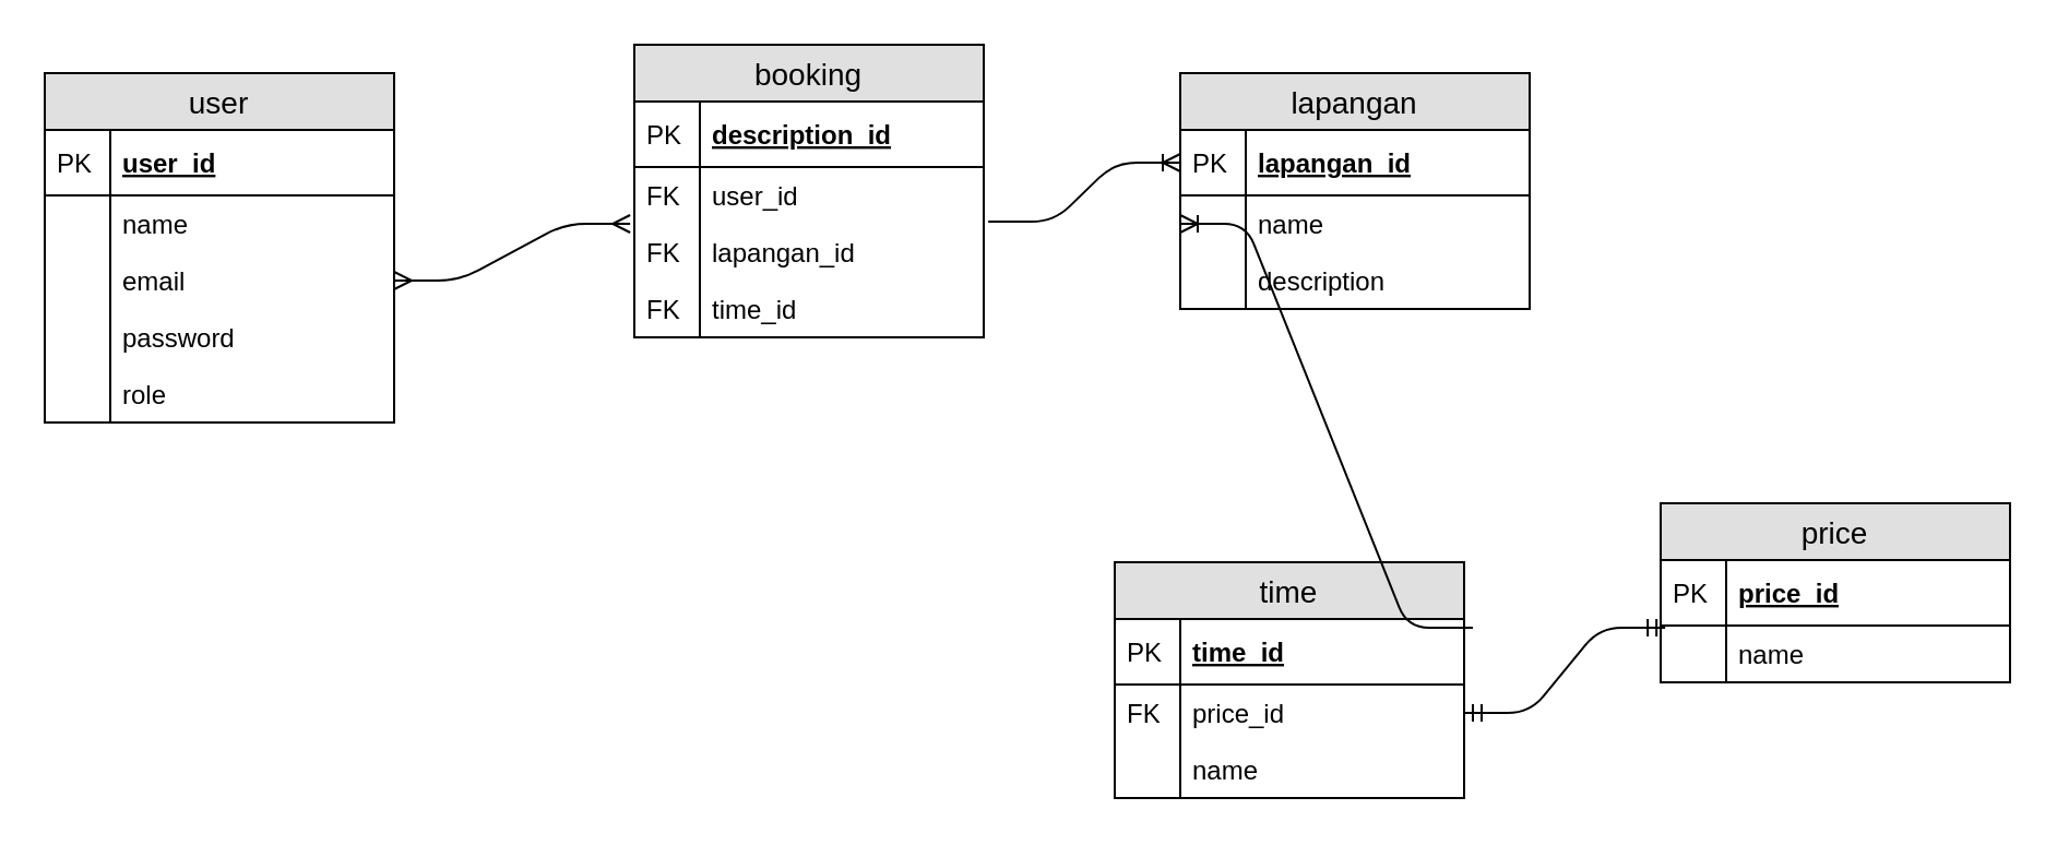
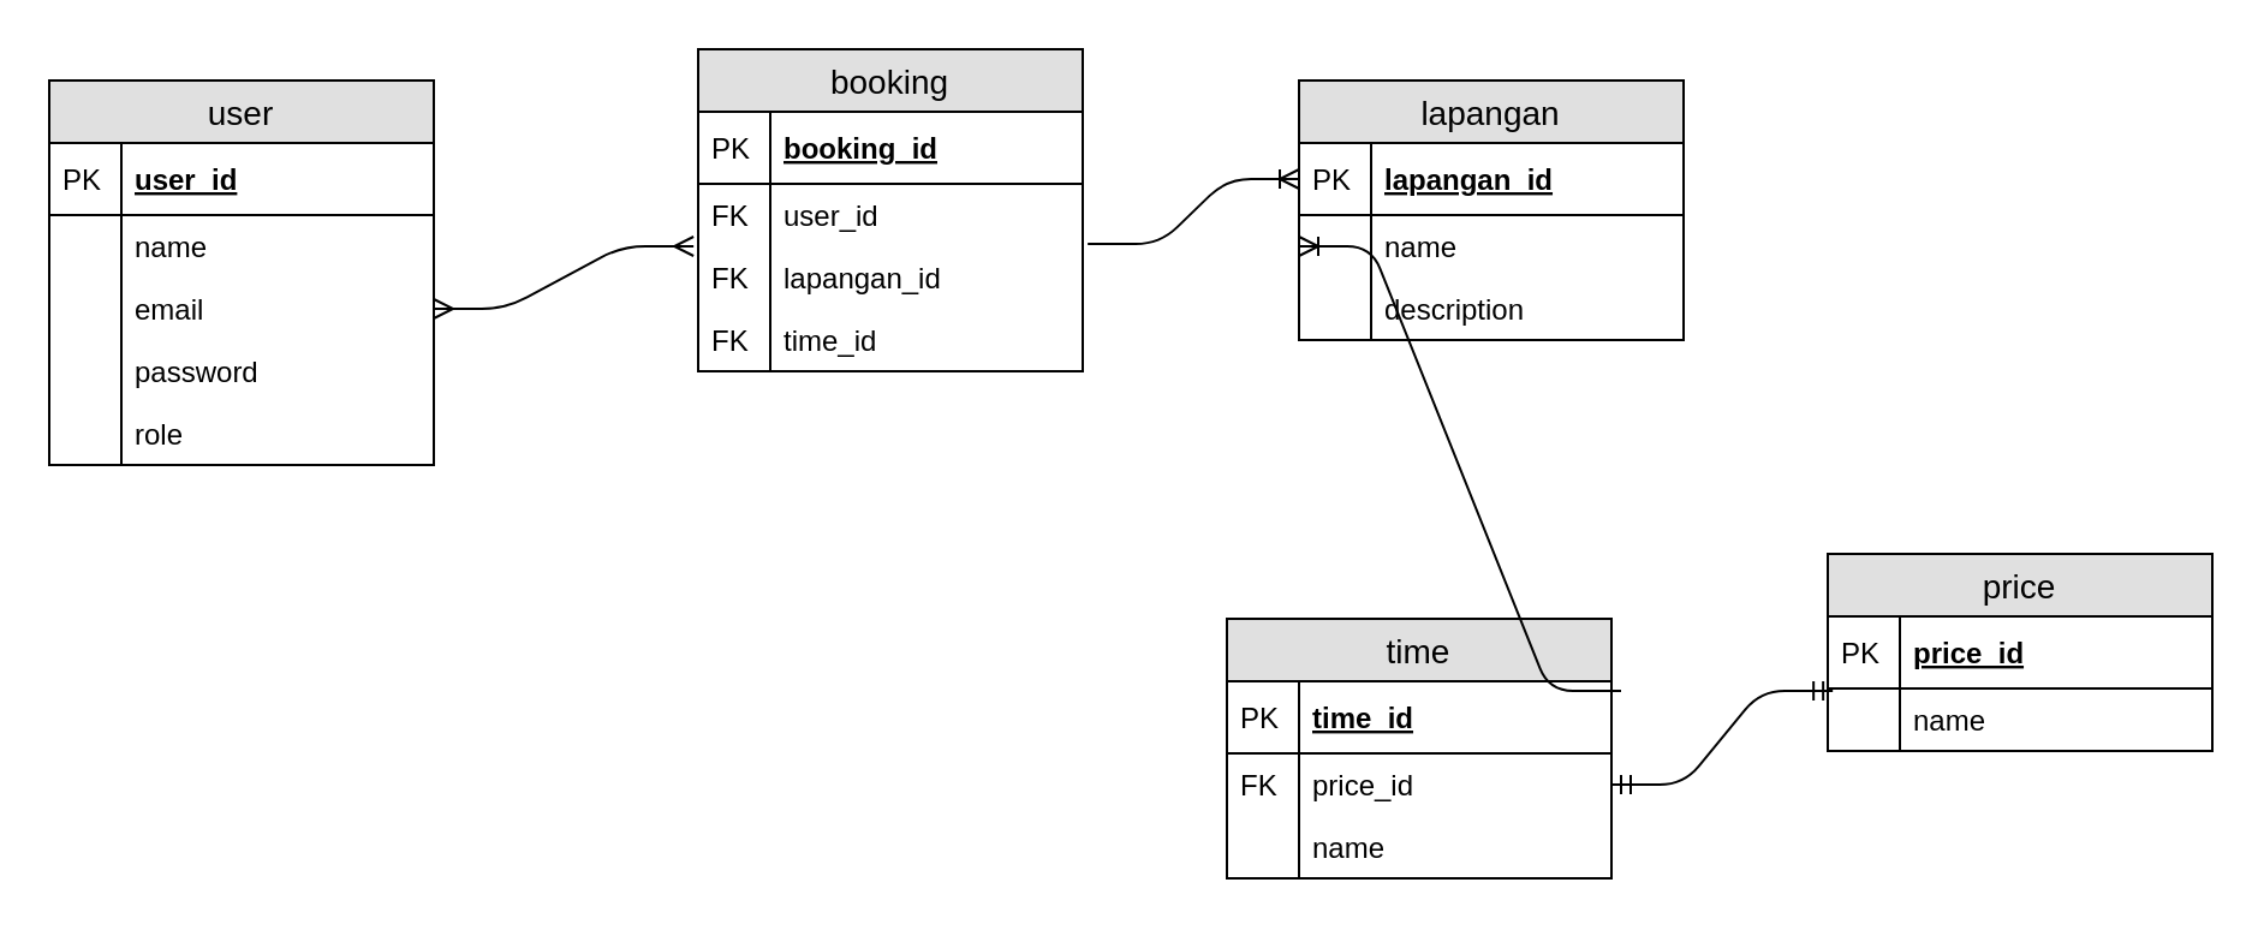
- <mxCell id="28" value="description_id" style="shape=partialRectangle;top=0;left=0;right=0;bottom=1;align=left;verticalAlign=middle;fillColor=none;spacingLeft=34;spacingRight=4;overflow=hidden;rotatable=0;points=[[0,0.5],[1,0.5]];portConstraint=eastwest;dropTarget=0;fontStyle=5;fontSize=12;" parent="27" vertex="1"><mxGeometry y="26" width="160" height="30" as="geometry" /></mxCell>
+ <mxCell id="28" value="booking_id" style="shape=partialRectangle;top=0;left=0;right=0;bottom=1;align=left;verticalAlign=middle;fillColor=none;spacingLeft=34;spacingRight=4;overflow=hidden;rotatable=0;points=[[0,0.5],[1,0.5]];portConstraint=eastwest;dropTarget=0;fontStyle=5;fontSize=12;" parent="27" vertex="1"><mxGeometry y="26" width="160" height="30" as="geometry" /></mxCell>
